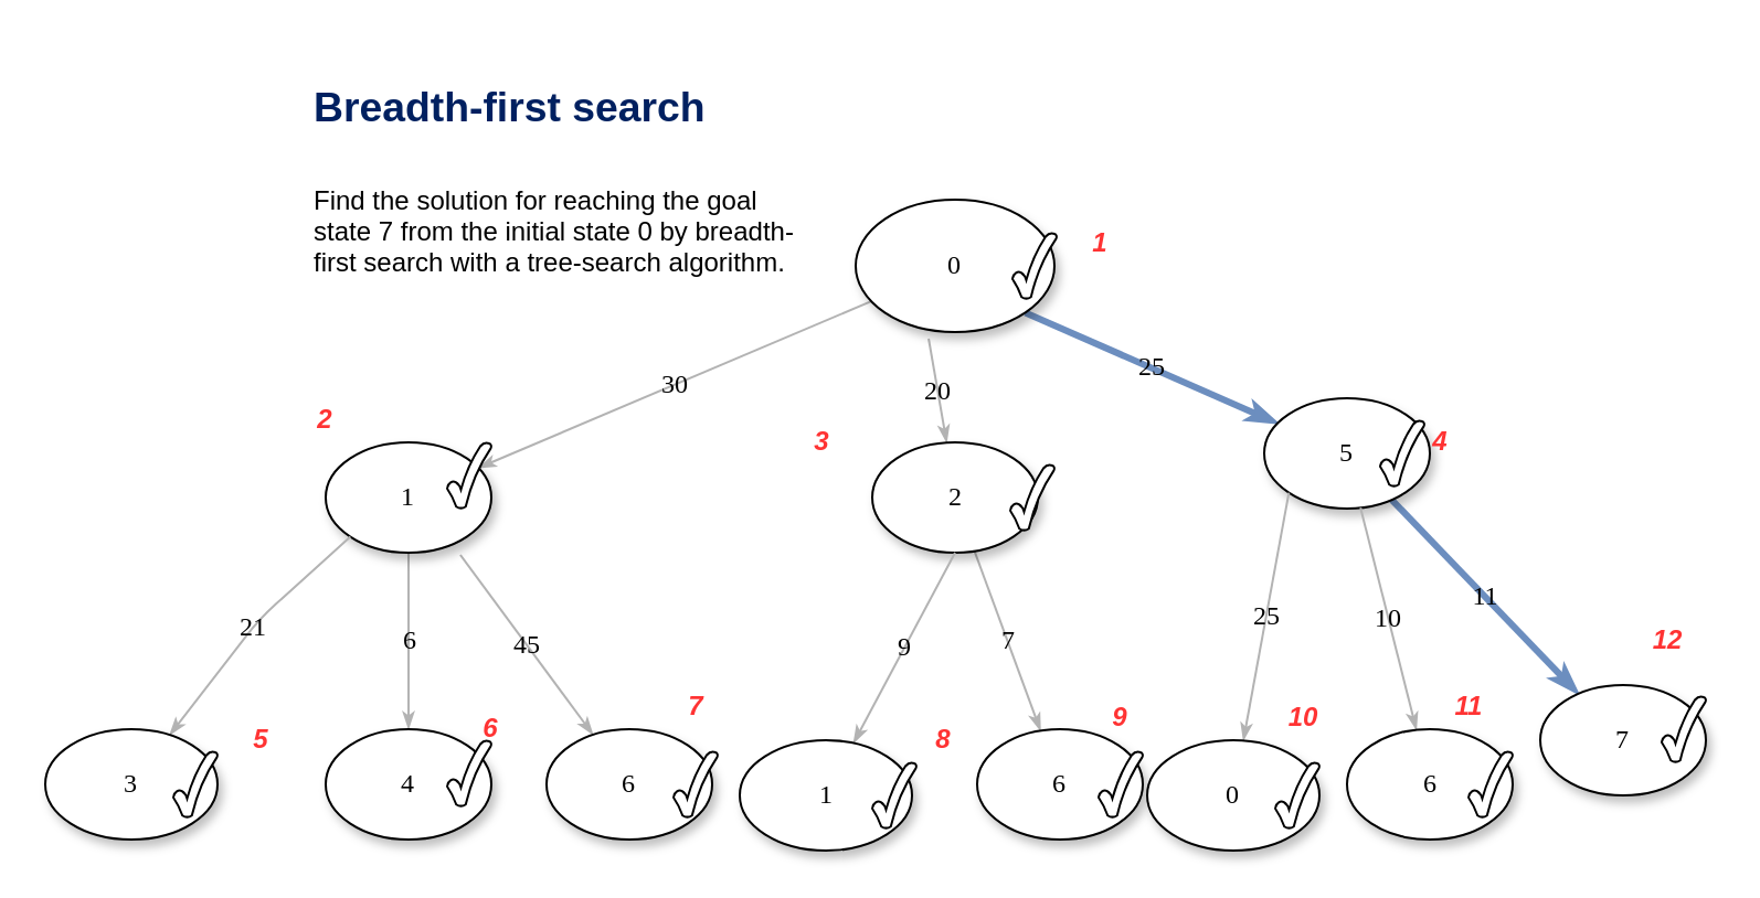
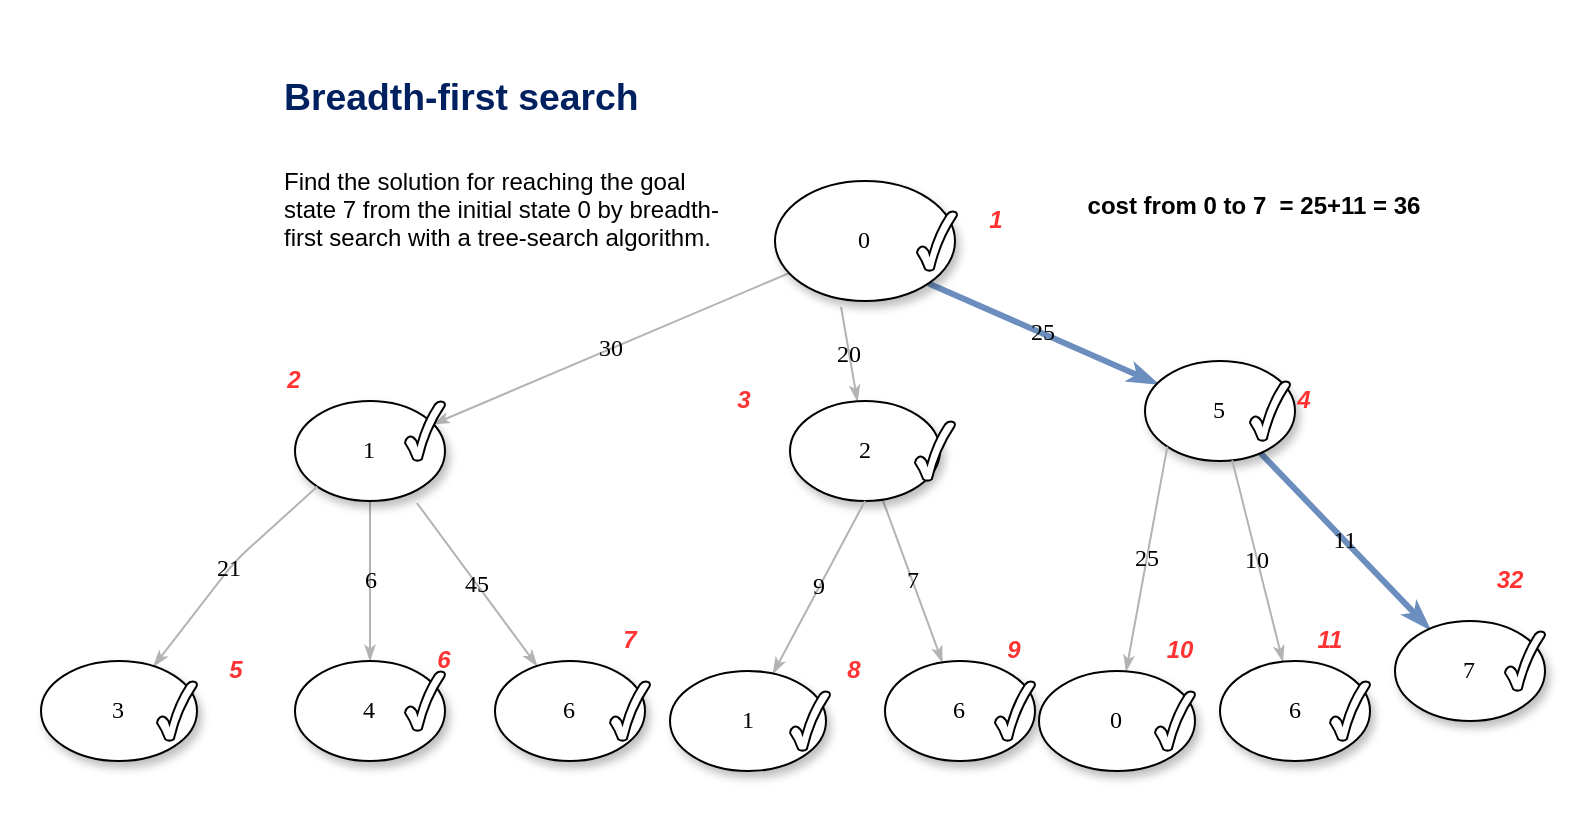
+ <mxCell id="20" value="&lt;b&gt;cost from 0 to 7&amp;nbsp; = 25+11 = 36&lt;br&gt;&lt;br&gt;&lt;/b&gt;" style="text;html=1;strokeColor=none;fillColor=none;align=center;verticalAlign=middle;whiteSpace=wrap;rounded=0;" parent="1" vertex="1"><mxGeometry x="527" y="90" width="200" height="40" as="geometry" /></mxCell>
- <mxCell id="38" value="&lt;b&gt;&lt;i&gt;&lt;font color=&quot;#ff3333&quot;&gt;12&lt;/font&gt;&lt;/i&gt;&lt;/b&gt;" style="text;html=1;strokeColor=none;fillColor=none;align=center;verticalAlign=middle;whiteSpace=wrap;rounded=0;" vertex="1" parent="1"><mxGeometry x="734.5" y="280" width="40" height="20" as="geometry" /></mxCell>
+ <mxCell id="38" value="&lt;b&gt;&lt;i&gt;&lt;font color=&quot;#ff3333&quot;&gt;32&lt;/font&gt;&lt;/i&gt;&lt;/b&gt;" style="text;html=1;strokeColor=none;fillColor=none;align=center;verticalAlign=middle;whiteSpace=wrap;rounded=0;" vertex="1" parent="1"><mxGeometry x="734.5" y="280" width="40" height="20" as="geometry" /></mxCell>
